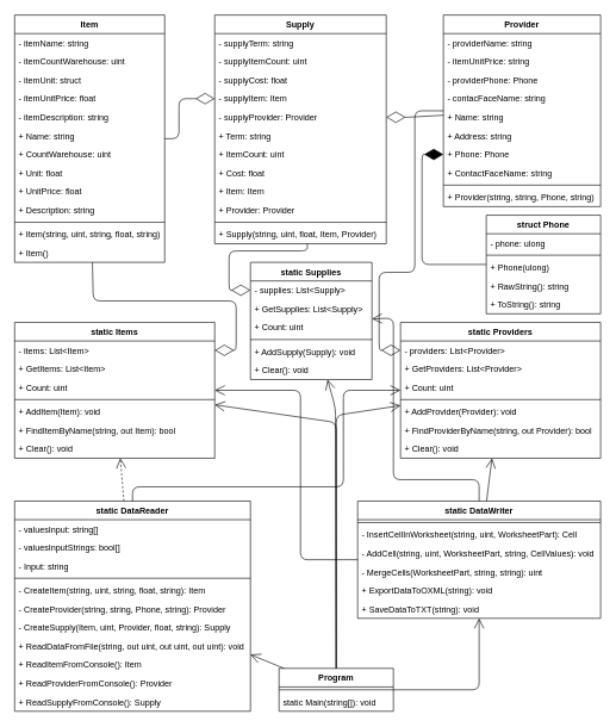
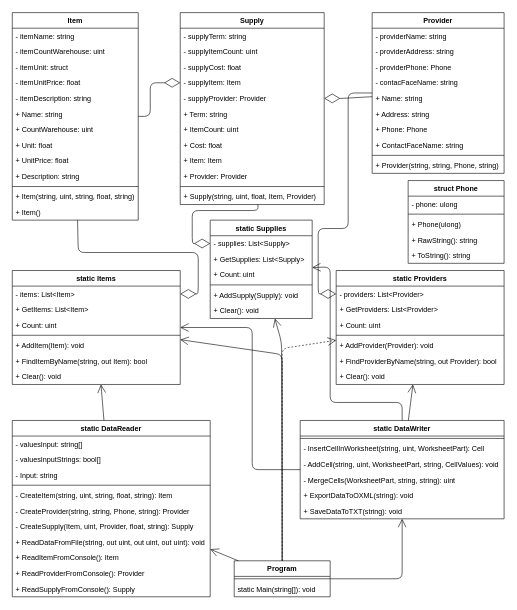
- <mxCell id="18" value="- itemUnitPrice: string" style="text;strokeColor=none;fillColor=none;align=left;verticalAlign=top;spacingLeft=4;spacingRight=4;overflow=hidden;rotatable=0;points=[[0,0.5],[1,0.5]];portConstraint=eastwest;" vertex="1" parent="16"><mxGeometry y="52" width="220" height="26" as="geometry" /></mxCell>
+ <mxCell id="18" value="- providerAddress: string" style="text;strokeColor=none;fillColor=none;align=left;verticalAlign=top;spacingLeft=4;spacingRight=4;overflow=hidden;rotatable=0;points=[[0,0.5],[1,0.5]];portConstraint=eastwest;" vertex="1" parent="16"><mxGeometry y="52" width="220" height="26" as="geometry" /></mxCell>
- <mxCell id="46" value="" style="endArrow=diamondThin;endFill=1;endSize=24;html=1;entryX=0;entryY=0.5;entryDx=0;entryDy=0;" edge="1" parent="1" source="40" target="23"><mxGeometry width="160" relative="1" as="geometry"><mxPoint x="510" y="440" as="sourcePoint" /><mxPoint x="150" y="520" as="targetPoint" /><Array as="points"><mxPoint x="590" y="369" /><mxPoint x="590" y="215" /></Array></mxGeometry></mxCell>
- <mxCell id="105" value="" style="endArrow=open;endFill=1;endSize=12;html=1;" edge="1" parent="1" source="99" target="57"><mxGeometry width="160" relative="1" as="geometry"><mxPoint x="20" y="1020" as="sourcePoint" /><mxPoint x="180" y="1020" as="targetPoint" /><Array as="points"><mxPoint x="470" y="580" /></Array></mxGeometry></mxCell>
+ <mxCell id="105" value="" style="endArrow=open;endFill=1;endSize=12;html=1;dashed=1;" edge="1" parent="1" source="99" target="57"><mxGeometry width="160" relative="1" as="geometry"><mxPoint x="20" y="1020" as="sourcePoint" /><mxPoint x="180" y="1020" as="targetPoint" /><Array as="points"><mxPoint x="470" y="580" /></Array></mxGeometry></mxCell>
- <mxCell id="94" value="" style="endArrow=open;endFill=1;endSize=12;html=1;dashed=1;" edge="1" parent="1" source="75" target="66"><mxGeometry width="160" relative="1" as="geometry"><mxPoint x="20" y="1020" as="sourcePoint" /><mxPoint x="180" y="1020" as="targetPoint" /></mxGeometry></mxCell>
+ <mxCell id="94" value="" style="endArrow=open;endFill=1;endSize=12;html=1;" edge="1" parent="1" source="75" target="66"><mxGeometry width="160" relative="1" as="geometry"><mxPoint x="20" y="1020" as="sourcePoint" /><mxPoint x="180" y="1020" as="targetPoint" /></mxGeometry></mxCell>
- <mxCell id="95" value="" style="endArrow=open;endFill=1;endSize=12;html=1;" edge="1" parent="1" source="75" target="57"><mxGeometry width="160" relative="1" as="geometry"><mxPoint x="20" y="1020" as="sourcePoint" /><mxPoint x="360" y="650" as="targetPoint" /><Array as="points"><mxPoint x="185" y="680" /><mxPoint x="480" y="680" /><mxPoint x="480" y="545" /></Array></mxGeometry></mxCell>
